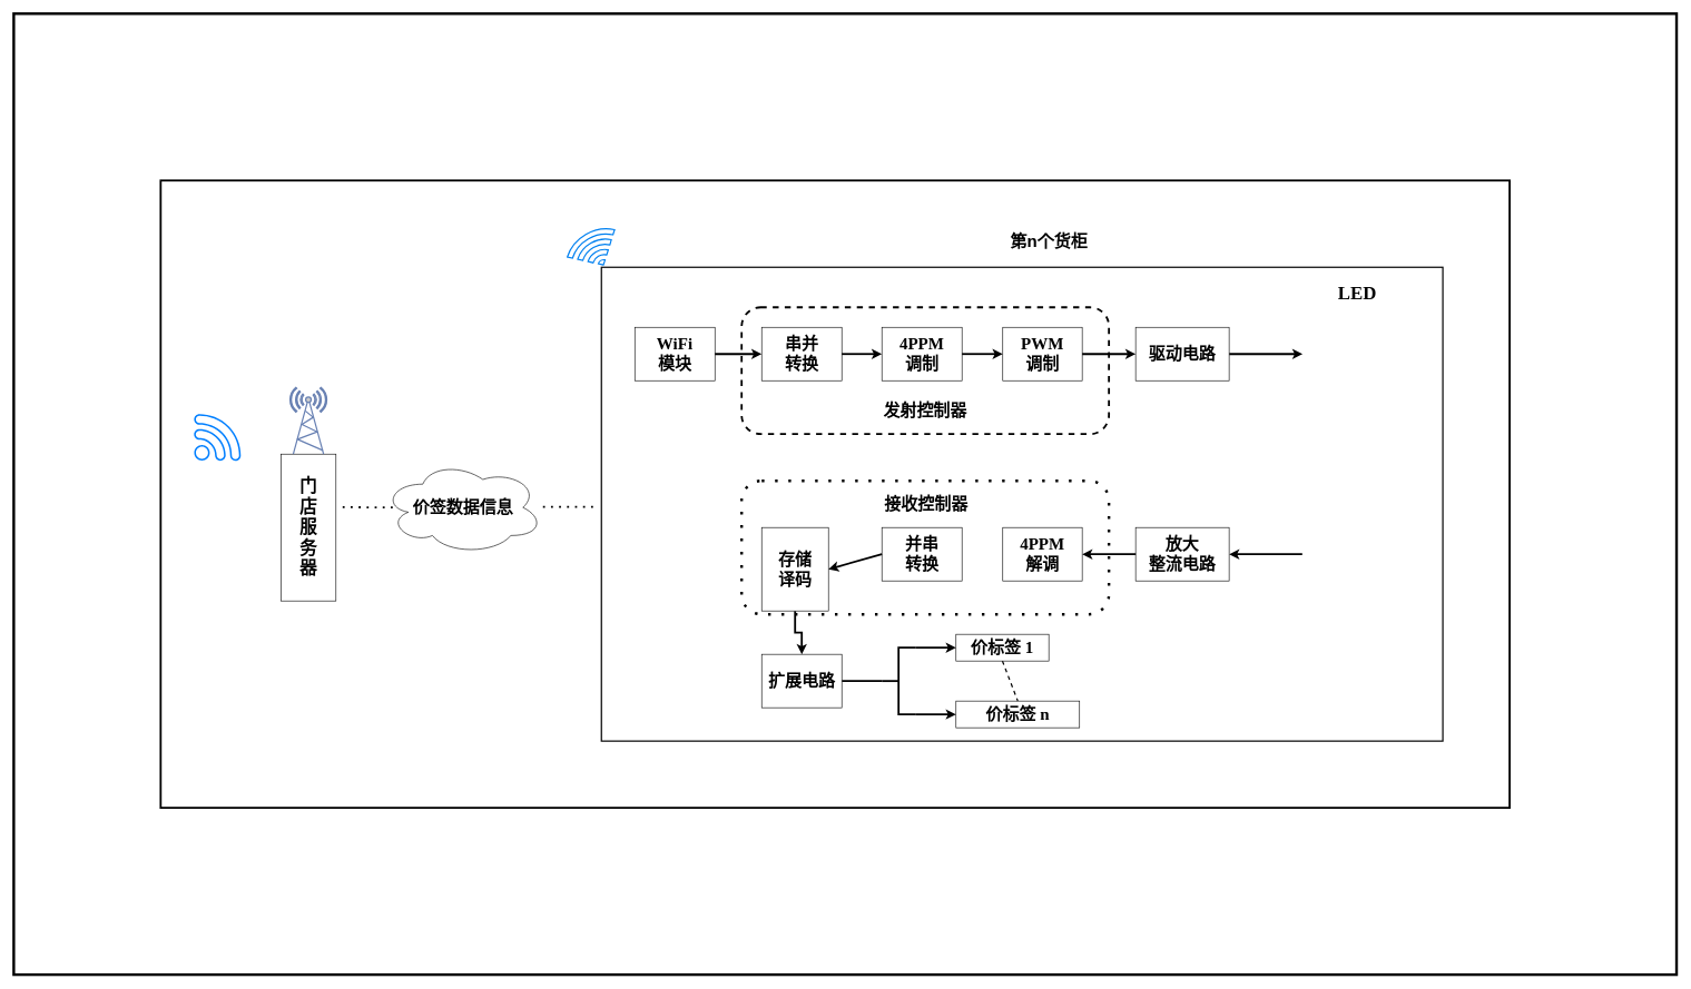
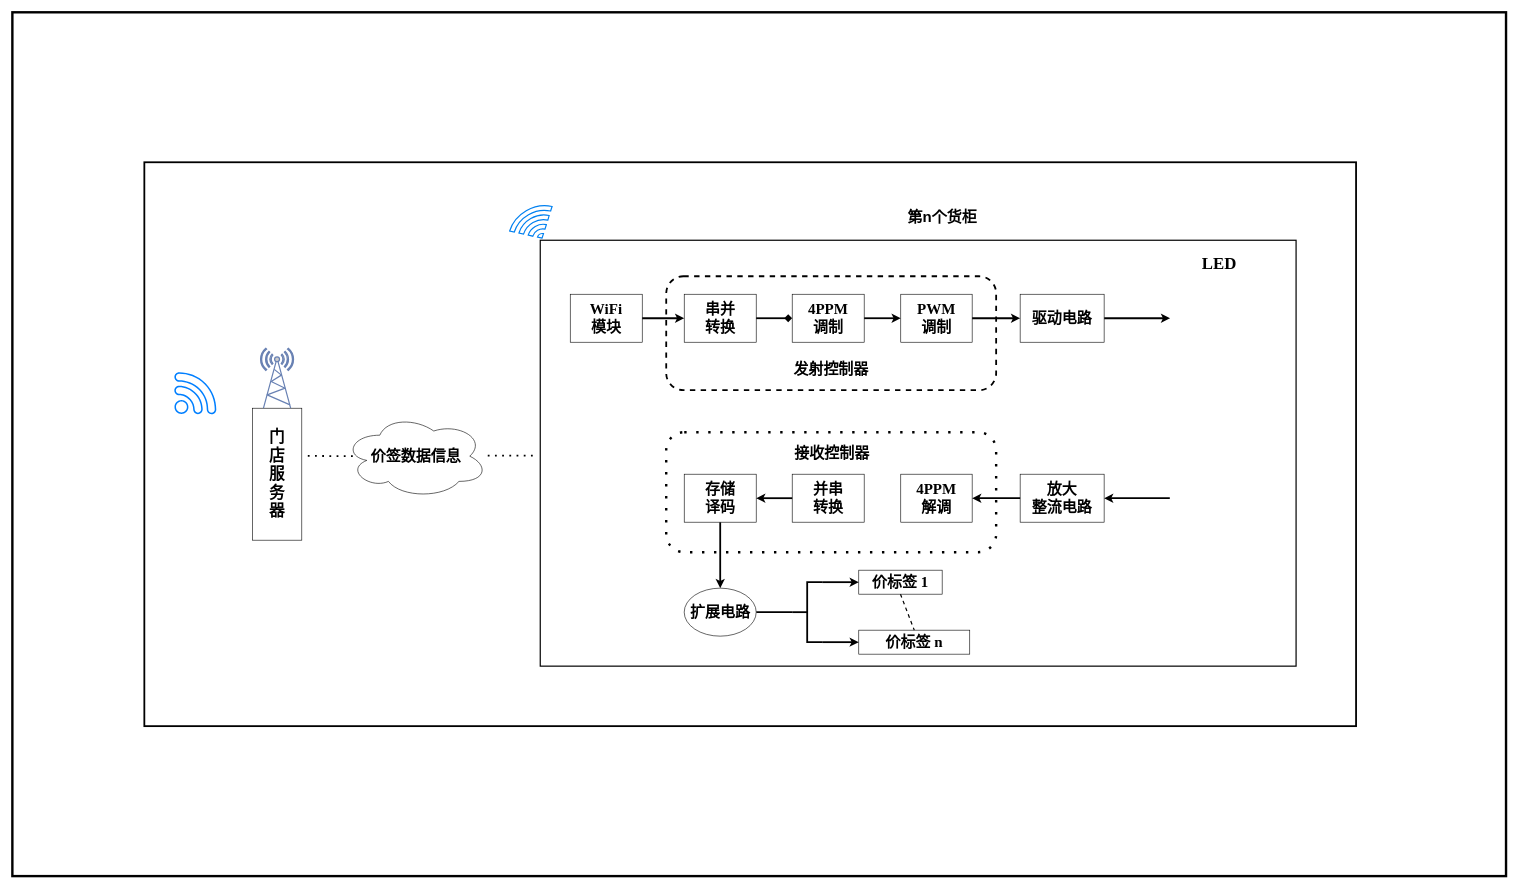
- <mxCell id="15" value="" style="endArrow=classic;html=1;strokeWidth=3;fontFamily=Times New Roman;fontSize=20;exitX=1;exitY=0.5;exitDx=0;exitDy=0;entryX=0;entryY=0.5;entryDx=0;entryDy=0;" parent="1" source="9" target="11" edge="1"><mxGeometry width="50" height="50" relative="1" as="geometry"><mxPoint x="1410" y="670" as="sourcePoint" /><mxPoint x="1460" y="620" as="targetPoint" /></mxGeometry></mxCell>
+ <mxCell id="15" value="" style="endArrow=diamond;html=1;strokeWidth=3;fontFamily=Times New Roman;fontSize=20;exitX=1;exitY=0.5;exitDx=0;exitDy=0;entryX=0;entryY=0.5;entryDx=0;entryDy=0;" parent="1" source="9" target="11" edge="1"><mxGeometry width="50" height="50" relative="1" as="geometry"><mxPoint x="1410" y="670" as="sourcePoint" /><mxPoint x="1460" y="620" as="targetPoint" /></mxGeometry></mxCell>
- <mxCell id="22" value="&lt;b&gt;&lt;font style=&quot;font-size: 25px&quot;&gt;存储&lt;br&gt;译码&lt;/font&gt;&lt;/b&gt;" style="rounded=0;whiteSpace=wrap;html=1;fontFamily=Times New Roman;fontSize=18;" parent="1" vertex="1"><mxGeometry x="1140" y="790" width="100" height="125" as="geometry" /></mxCell>
+ <mxCell id="22" value="&lt;b&gt;&lt;font style=&quot;font-size: 25px&quot;&gt;存储&lt;br&gt;译码&lt;/font&gt;&lt;/b&gt;" style="rounded=0;whiteSpace=wrap;html=1;fontFamily=Times New Roman;fontSize=18;" parent="1" vertex="1"><mxGeometry x="1140" y="790" width="120" height="80" as="geometry" /></mxCell>
- <mxCell id="30" value="&lt;span style=&quot;font-size: 25px&quot;&gt;&lt;b&gt;扩展电路&lt;/b&gt;&lt;/span&gt;" style="rounded=0;whiteSpace=wrap;html=1;fontFamily=Times New Roman;fontSize=18;" parent="1" vertex="1"><mxGeometry x="1140" y="980" width="120" height="80" as="geometry" /></mxCell>
+ <mxCell id="30" value="&lt;span style=&quot;font-size: 25px&quot;&gt;&lt;b&gt;扩展电路&lt;/b&gt;&lt;/span&gt;" style="ellipse;whiteSpace=wrap;html=1;fontFamily=Times New Roman;fontSize=18;" parent="1" vertex="1"><mxGeometry x="1140" y="980" width="120" height="80" as="geometry" /></mxCell>
